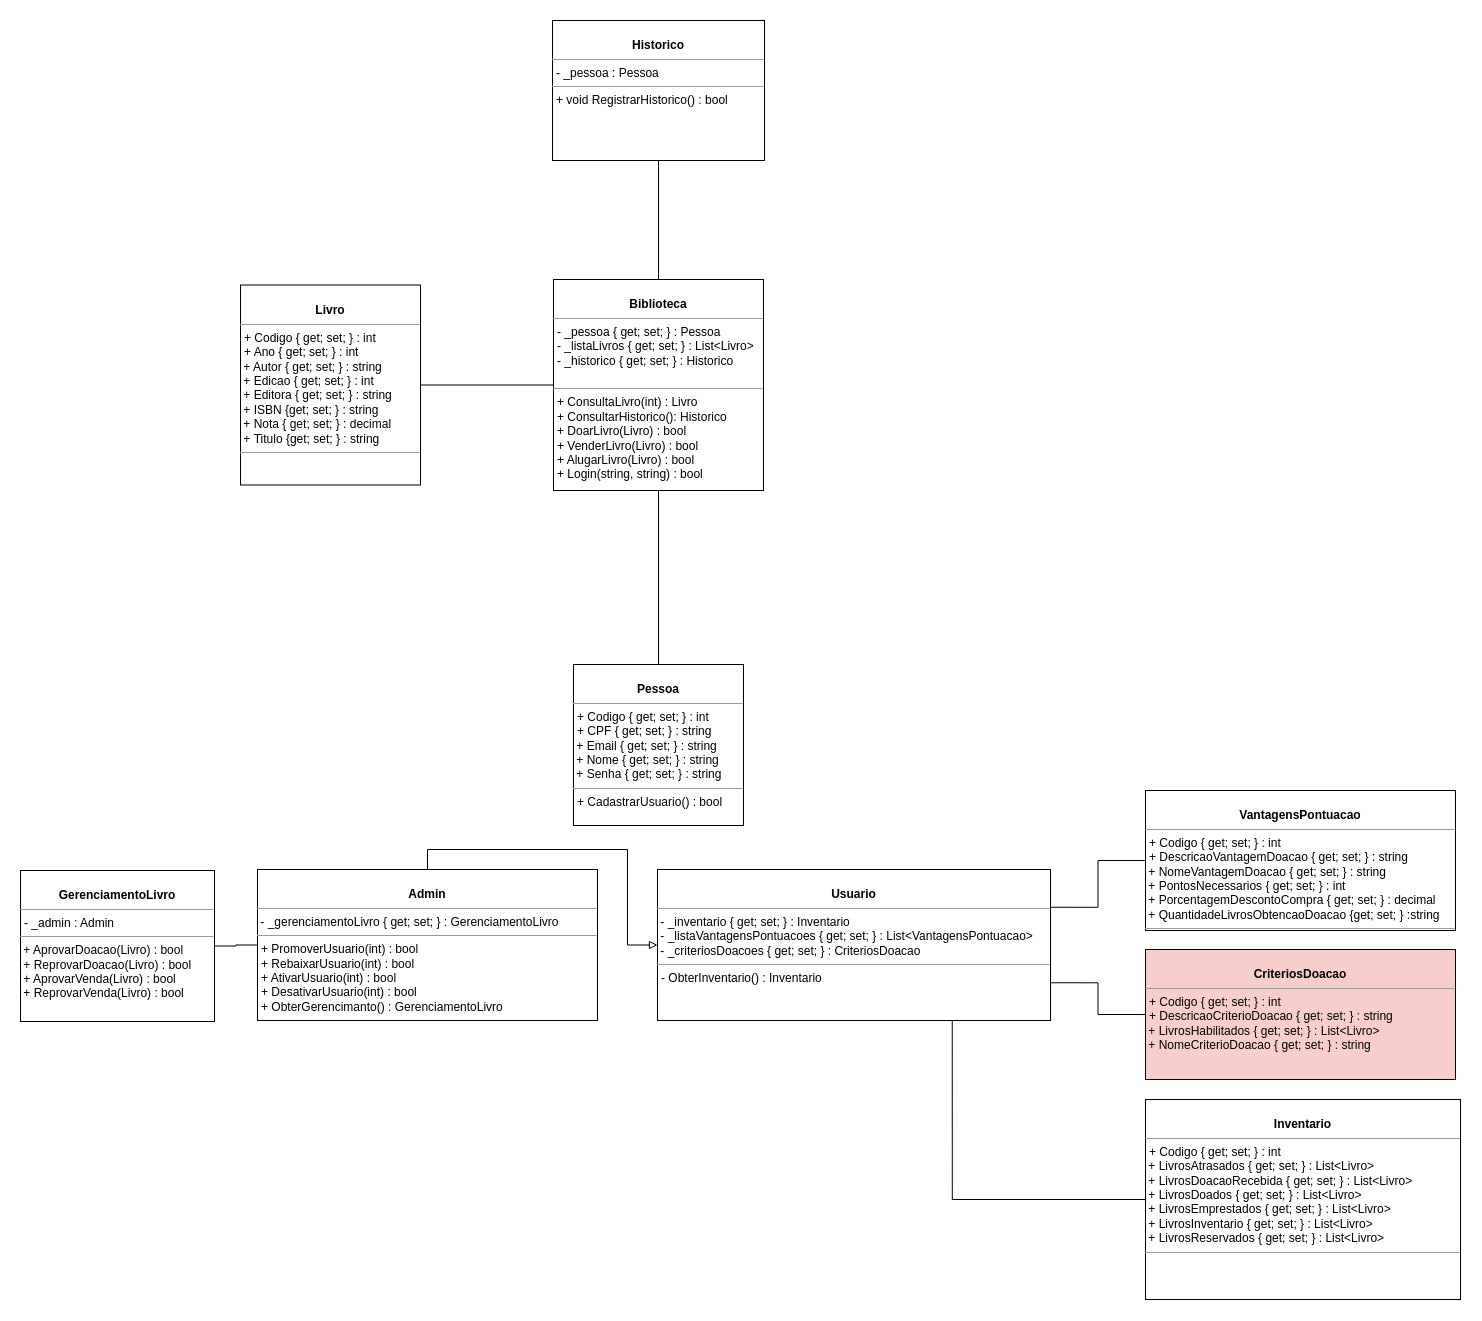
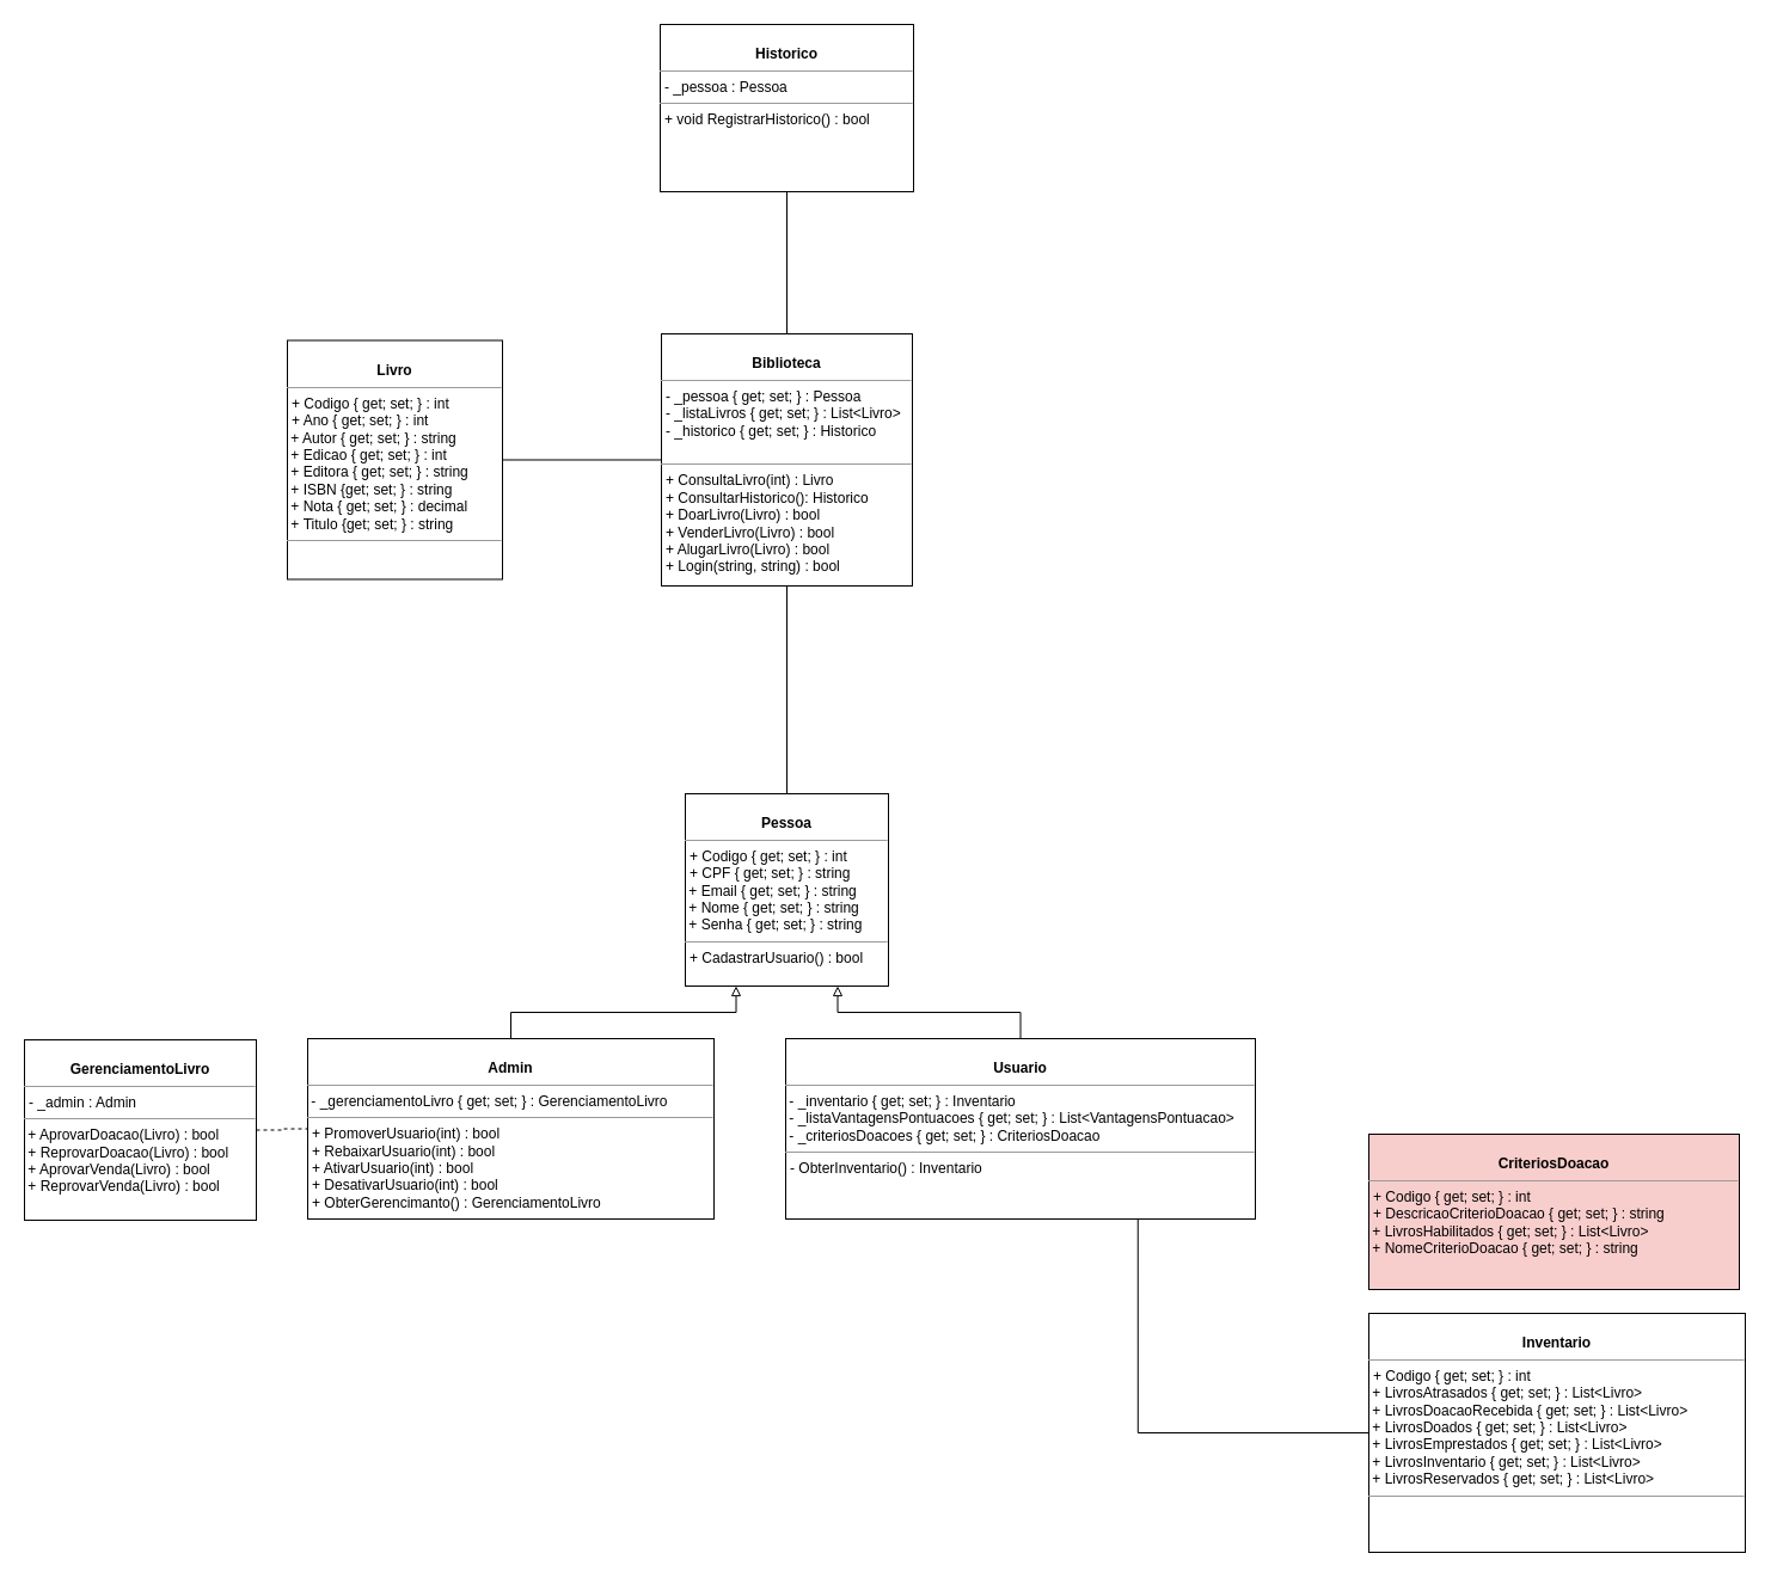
+ <mxCell id="7" style="edgeStyle=orthogonalEdgeStyle;rounded=0;orthogonalLoop=1;jettySize=auto;html=1;exitX=0.5;exitY=0;exitDx=0;exitDy=0;entryX=0.75;entryY=1;entryDx=0;entryDy=0;endArrow=block;endFill=0;" parent="1" source="8" target="4" edge="1"><mxGeometry relative="1" as="geometry"><mxPoint x="657" y="839" as="targetPoint" /></mxGeometry></mxCell>
- <mxCell id="5" style="edgeStyle=orthogonalEdgeStyle;rounded=0;orthogonalLoop=1;jettySize=auto;html=1;exitX=0.5;exitY=0;exitDx=0;exitDy=0;endArrow=block;endFill=0;" parent="1" source="6" target="8" edge="1"><mxGeometry relative="1" as="geometry"><mxPoint x="637" y="819" as="targetPoint" /></mxGeometry></mxCell>
+ <mxCell id="5" style="edgeStyle=orthogonalEdgeStyle;rounded=0;orthogonalLoop=1;jettySize=auto;html=1;exitX=0.5;exitY=0;exitDx=0;exitDy=0;entryX=0.25;entryY=1;entryDx=0;entryDy=0;endArrow=block;endFill=0;" parent="1" source="6" target="4" edge="1"><mxGeometry relative="1" as="geometry"><mxPoint x="637" y="819" as="targetPoint" /></mxGeometry></mxCell>
- <mxCell id="12" value="&lt;p style=&quot;margin:0px;margin-top:4px;text-align:center;&quot;&gt;&lt;br&gt;&lt;b&gt;VantagensPontuacao&lt;/b&gt;&lt;/p&gt;&lt;hr size=&quot;1&quot;&gt;&lt;p style=&quot;margin: 0px 0px 0px 4px;&quot;&gt;+ Codigo { get; set; } : int&lt;/p&gt;&lt;p style=&quot;margin: 0px 0px 0px 4px;&quot;&gt;+ DescricaoVantagemDoacao { get; set; } : string&lt;/p&gt;&amp;nbsp;+ NomeVantagemDoacao { get; set; } : string&amp;nbsp;&lt;br&gt;&amp;nbsp;+ PontosNecessarios { get; set; } : int&lt;br&gt;&amp;nbsp;+ PorcentagemDescontoCompra { get; set; } : decimal&lt;br&gt;&amp;nbsp;+&amp;nbsp;QuantidadeLivrosObtencaoDoacao {get; set; } :string&lt;br&gt;&lt;hr size=&quot;1&quot;&gt;&lt;p style=&quot;margin:0px;margin-left:4px;&quot;&gt;&lt;br&gt;&lt;/p&gt;&lt;p style=&quot;margin:0px;margin-left:4px;&quot;&gt;&lt;br&gt;&lt;/p&gt;" style="verticalAlign=top;align=left;overflow=fill;fontSize=12;fontFamily=Helvetica;html=1;rounded=0;shadow=0;comic=0;labelBackgroundColor=none;strokeWidth=1" parent="1" vertex="1"><mxGeometry x="1145" y="790" width="310" height="140" as="geometry" /></mxCell>
- <mxCell id="11" style="edgeStyle=orthogonalEdgeStyle;rounded=0;orthogonalLoop=1;jettySize=auto;html=1;exitX=0;exitY=0.5;exitDx=0;exitDy=0;entryX=1;entryY=0.25;entryDx=0;entryDy=0;endArrow=none;endFill=0;" parent="1" source="12" target="8" edge="1"><mxGeometry relative="1" as="geometry" /></mxCell>
- <mxCell id="15" style="edgeStyle=orthogonalEdgeStyle;rounded=0;orthogonalLoop=1;jettySize=auto;html=1;exitX=1;exitY=0.5;exitDx=0;exitDy=0;endArrow=none;endFill=0;" parent="1" source="16" target="6" edge="1"><mxGeometry relative="1" as="geometry" /></mxCell>
+ <mxCell id="15" style="edgeStyle=orthogonalEdgeStyle;rounded=0;orthogonalLoop=1;jettySize=auto;html=1;exitX=1;exitY=0.5;exitDx=0;exitDy=0;endArrow=none;endFill=0;dashed=1;" parent="1" source="16" target="6" edge="1"><mxGeometry relative="1" as="geometry" /></mxCell>
- <mxCell id="13" style="edgeStyle=orthogonalEdgeStyle;rounded=0;orthogonalLoop=1;jettySize=auto;html=1;exitX=0;exitY=0.5;exitDx=0;exitDy=0;entryX=1;entryY=0.75;entryDx=0;entryDy=0;endArrow=none;endFill=0;" parent="1" source="14" target="8" edge="1"><mxGeometry relative="1" as="geometry" /></mxCell>
